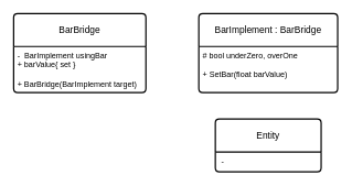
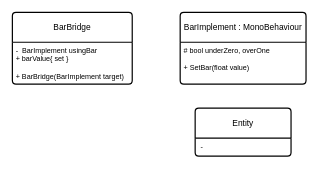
- <mxCell id="4" value="BarImplement : BarBridge" style="swimlane;childLayout=stackLayout;horizontal=1;startSize=50;horizontalStack=0;rounded=1;fontSize=14;fontStyle=0;strokeWidth=2;resizeParent=0;resizeLast=1;shadow=0;dashed=0;align=center;arcSize=4;whiteSpace=wrap;html=1;" vertex="1" parent="1"><mxGeometry x="300" y="20" width="210" height="120" as="geometry" /></mxCell>
+ <mxCell id="4" value="BarImplement : MonoBehaviour" style="swimlane;childLayout=stackLayout;horizontal=1;startSize=50;horizontalStack=0;rounded=1;fontSize=14;fontStyle=0;strokeWidth=2;resizeParent=0;resizeLast=1;shadow=0;dashed=0;align=center;arcSize=4;whiteSpace=wrap;html=1;" vertex="1" parent="1"><mxGeometry x="300" y="20" width="210" height="120" as="geometry" /></mxCell>
- <mxCell id="5" value="# bool underZero, overOne&lt;br&gt;&lt;br&gt;+&amp;nbsp;SetBar(float barValue)" style="align=left;strokeColor=none;fillColor=none;spacingLeft=4;fontSize=12;verticalAlign=top;resizable=0;rotatable=0;part=1;html=1;" vertex="1" parent="4"><mxGeometry y="50" width="210" height="70" as="geometry" /></mxCell>
+ <mxCell id="5" value="# bool underZero, overOne&lt;br&gt;&lt;br&gt;+&amp;nbsp;SetBar(float value)" style="align=left;strokeColor=none;fillColor=none;spacingLeft=4;fontSize=12;verticalAlign=top;resizable=0;rotatable=0;part=1;html=1;" vertex="1" parent="4"><mxGeometry y="50" width="210" height="70" as="geometry" /></mxCell>
